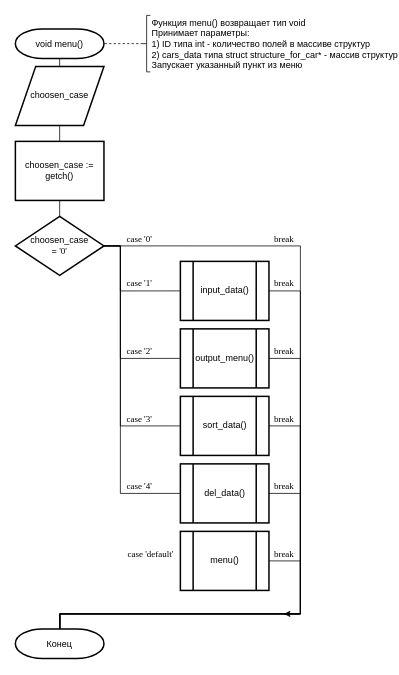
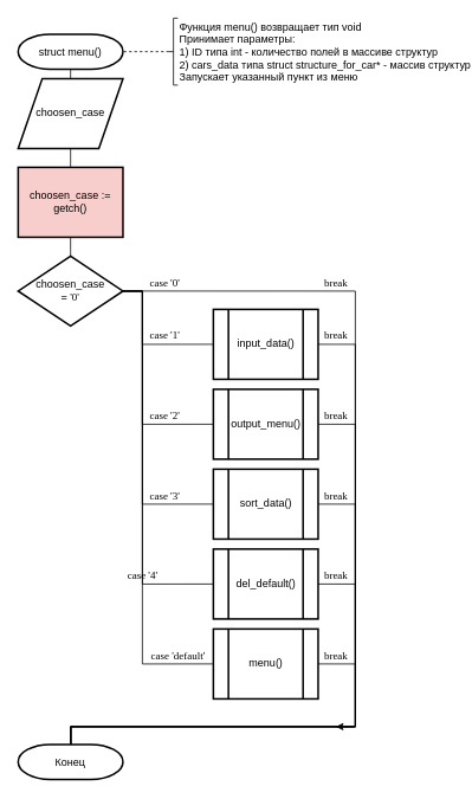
- <mxCell id="3" value="void menu()" style="strokeWidth=2;html=1;shape=mxgraph.flowchart.terminator;whiteSpace=wrap;" parent="1" vertex="1"><mxGeometry x="20" y="38" width="118.11" height="39.37" as="geometry" /></mxCell>
+ <mxCell id="3" value="struct menu()" style="strokeWidth=2;html=1;shape=mxgraph.flowchart.terminator;whiteSpace=wrap;" parent="1" vertex="1"><mxGeometry x="20" y="38" width="118.11" height="39.37" as="geometry" /></mxCell>
- <mxCell id="25" value="choosen_case := getch()" style="rounded=0;whiteSpace=wrap;html=1;strokeWidth=2;" parent="1" vertex="1"><mxGeometry x="20" y="188" width="118.11" height="78.74" as="geometry" /></mxCell>
+ <mxCell id="25" value="choosen_case := getch()" style="rounded=0;whiteSpace=wrap;html=1;strokeWidth=2;fillColor=#f8cecc;" parent="1" vertex="1"><mxGeometry x="20" y="188" width="118.11" height="78.74" as="geometry" /></mxCell>
- <mxCell id="33" value="case '4'" style="text;html=1;align=center;verticalAlign=middle;resizable=0;points=[];autosize=1;fontFamily=Times New Roman;" vertex="1" parent="1"><mxGeometry x="160" y="638" width="50" height="20" as="geometry" /></mxCell>
+ <mxCell id="33" value="case '4'" style="text;html=1;align=center;verticalAlign=middle;resizable=0;points=[];autosize=1;fontFamily=Times New Roman;" vertex="1" parent="1"><mxGeometry x="135" y="638" width="50" height="20" as="geometry" /></mxCell>
- <mxCell id="19" value="del_data()" style="verticalLabelPosition=middle;verticalAlign=middle;html=1;shape=process;whiteSpace=wrap;rounded=0;size=0.14;arcSize=6;labelPosition=center;align=center;strokeWidth=2;" parent="1" vertex="1"><mxGeometry x="240" y="618" width="118.11" height="78.74" as="geometry" /></mxCell>
+ <mxCell id="19" value="del_default()" style="verticalLabelPosition=middle;verticalAlign=middle;html=1;shape=process;whiteSpace=wrap;rounded=0;size=0.14;arcSize=6;labelPosition=center;align=center;strokeWidth=2;" parent="1" vertex="1"><mxGeometry x="240" y="618" width="118.11" height="78.74" as="geometry" /></mxCell>
+ <mxCell id="9" style="edgeStyle=orthogonalEdgeStyle;rounded=0;orthogonalLoop=1;jettySize=auto;html=1;exitX=1;exitY=0.5;exitDx=0;exitDy=0;exitPerimeter=0;entryX=0;entryY=0.5;entryDx=0;entryDy=0;endArrow=none;endFill=0;" edge="1" parent="1" source="11" target="21"><mxGeometry relative="1" as="geometry"><Array as="points"><mxPoint x="160" y="327" /><mxPoint x="160" y="747" /></Array></mxGeometry></mxCell>
